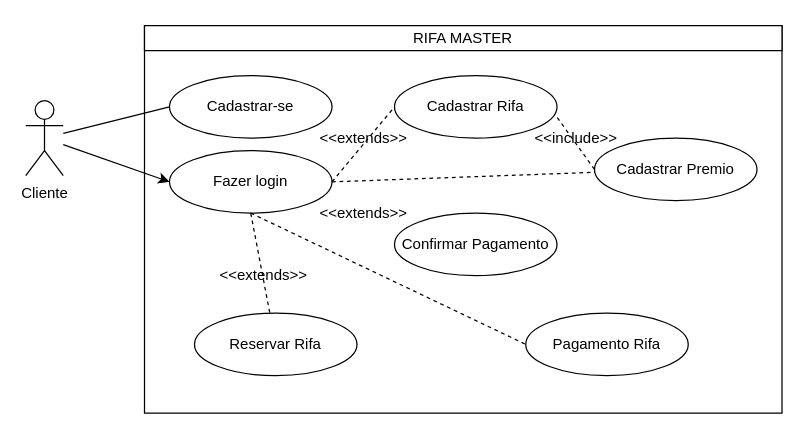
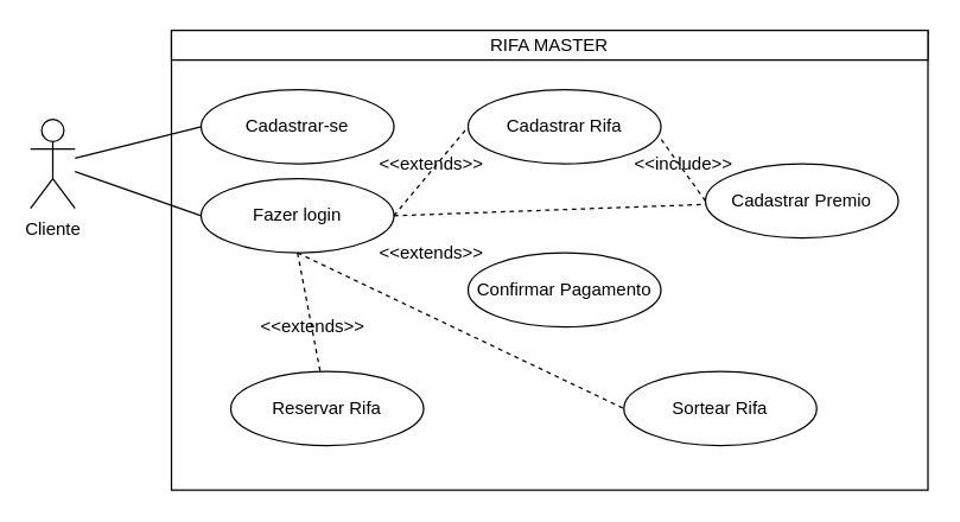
- <mxCell id="8" value="" style="endArrow=classic;html=1;entryX=0;entryY=0.5;entryDx=0;entryDy=0;" edge="1" parent="1" source="4" target="7"><mxGeometry width="50" height="50" relative="1" as="geometry"><mxPoint x="105" y="120.455" as="sourcePoint" /><mxPoint x="145" y="95" as="targetPoint" /></mxGeometry></mxCell>
+ <mxCell id="8" value="" style="endArrow=none;html=1;entryX=0;entryY=0.5;entryDx=0;entryDy=0;" edge="1" parent="1" source="4" target="7"><mxGeometry width="50" height="50" relative="1" as="geometry"><mxPoint x="105" y="120.455" as="sourcePoint" /><mxPoint x="145" y="95" as="targetPoint" /></mxGeometry></mxCell>
- <mxCell id="18" value="Pagamento Rifa" style="ellipse;whiteSpace=wrap;html=1;" vertex="1" parent="1"><mxGeometry x="420" y="250" width="130" height="50" as="geometry" /></mxCell>
+ <mxCell id="18" value="Sortear Rifa" style="ellipse;whiteSpace=wrap;html=1;" vertex="1" parent="1"><mxGeometry x="420" y="250" width="130" height="50" as="geometry" /></mxCell>
